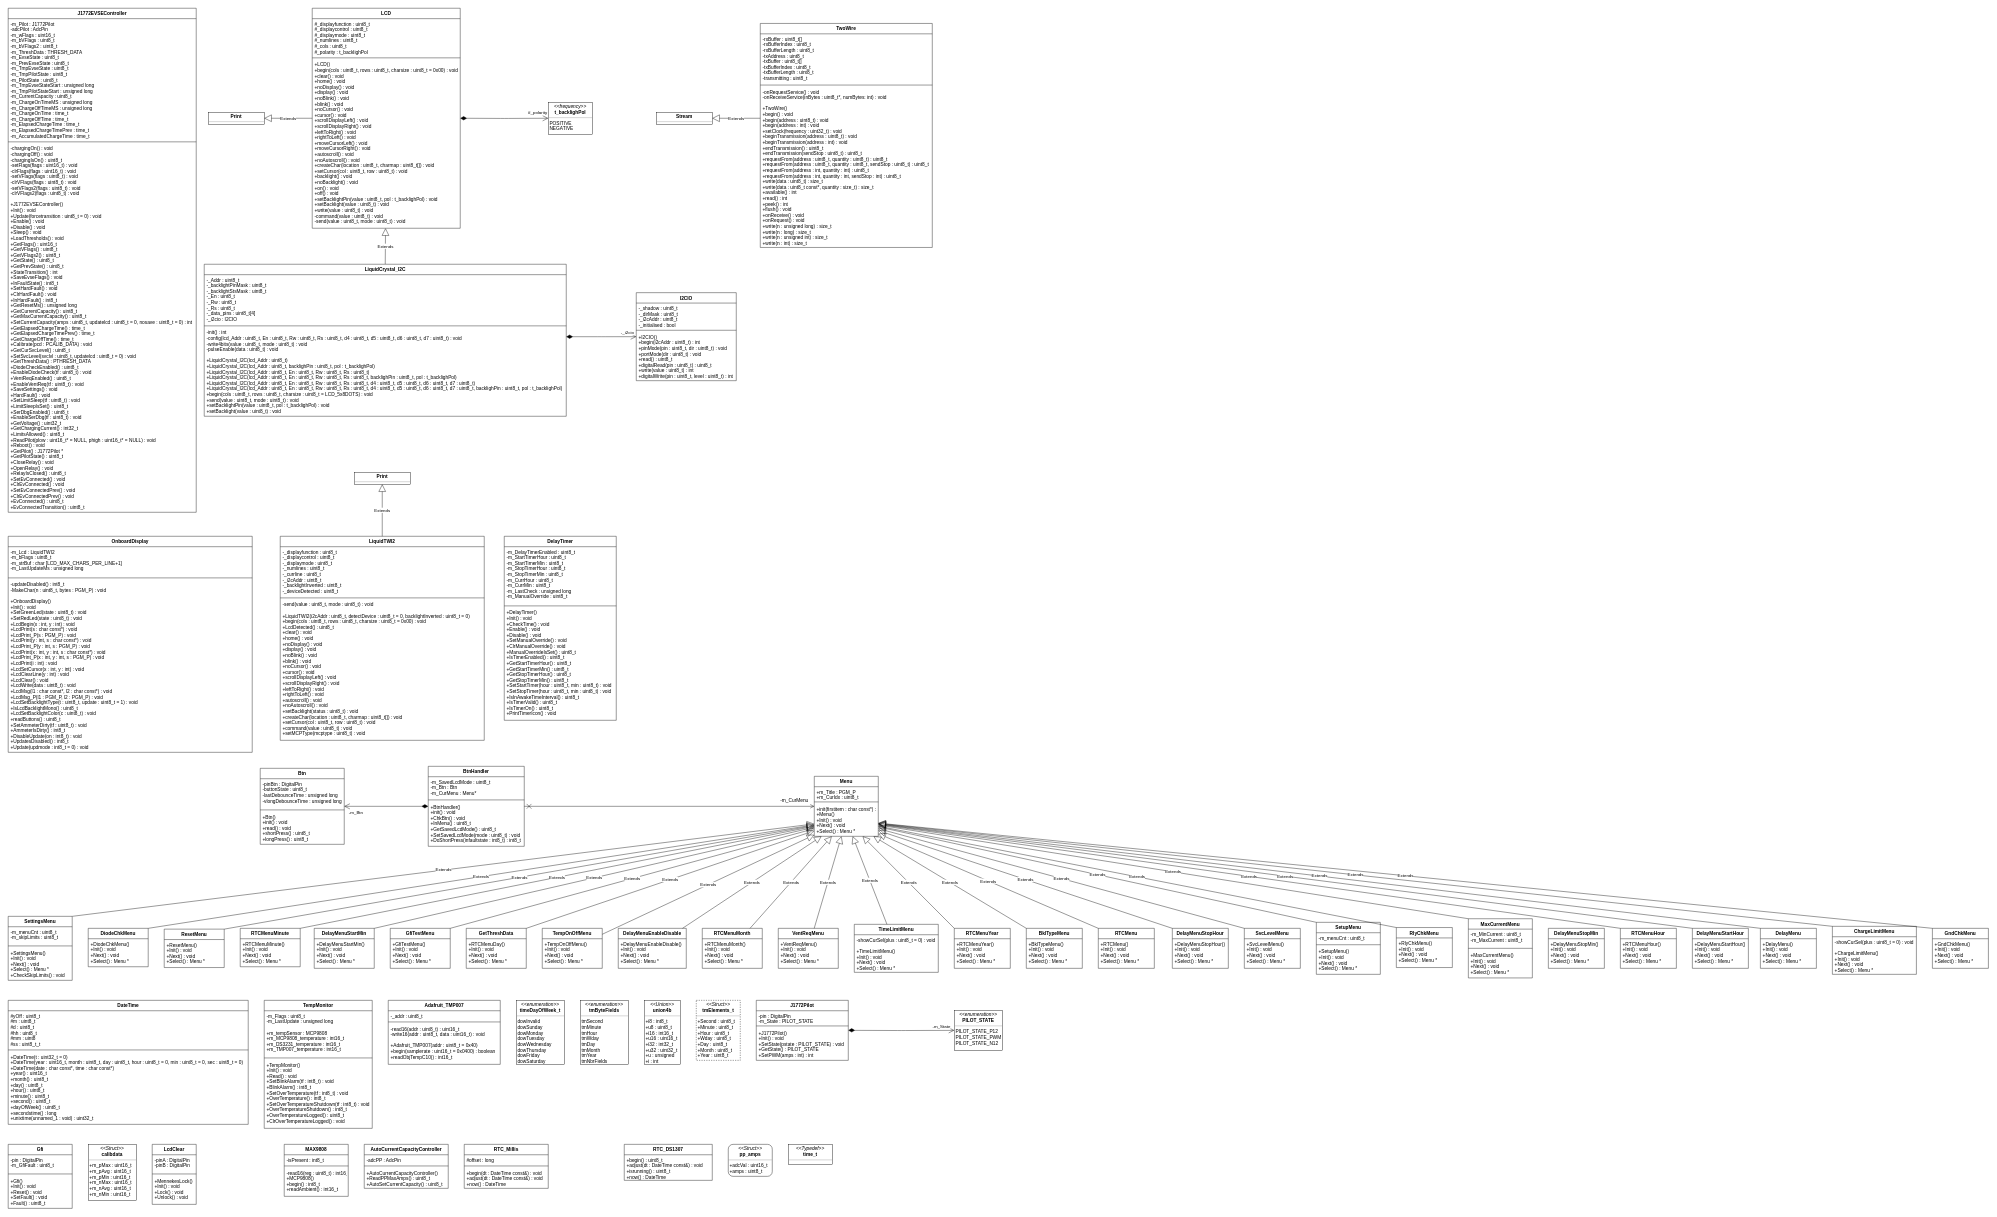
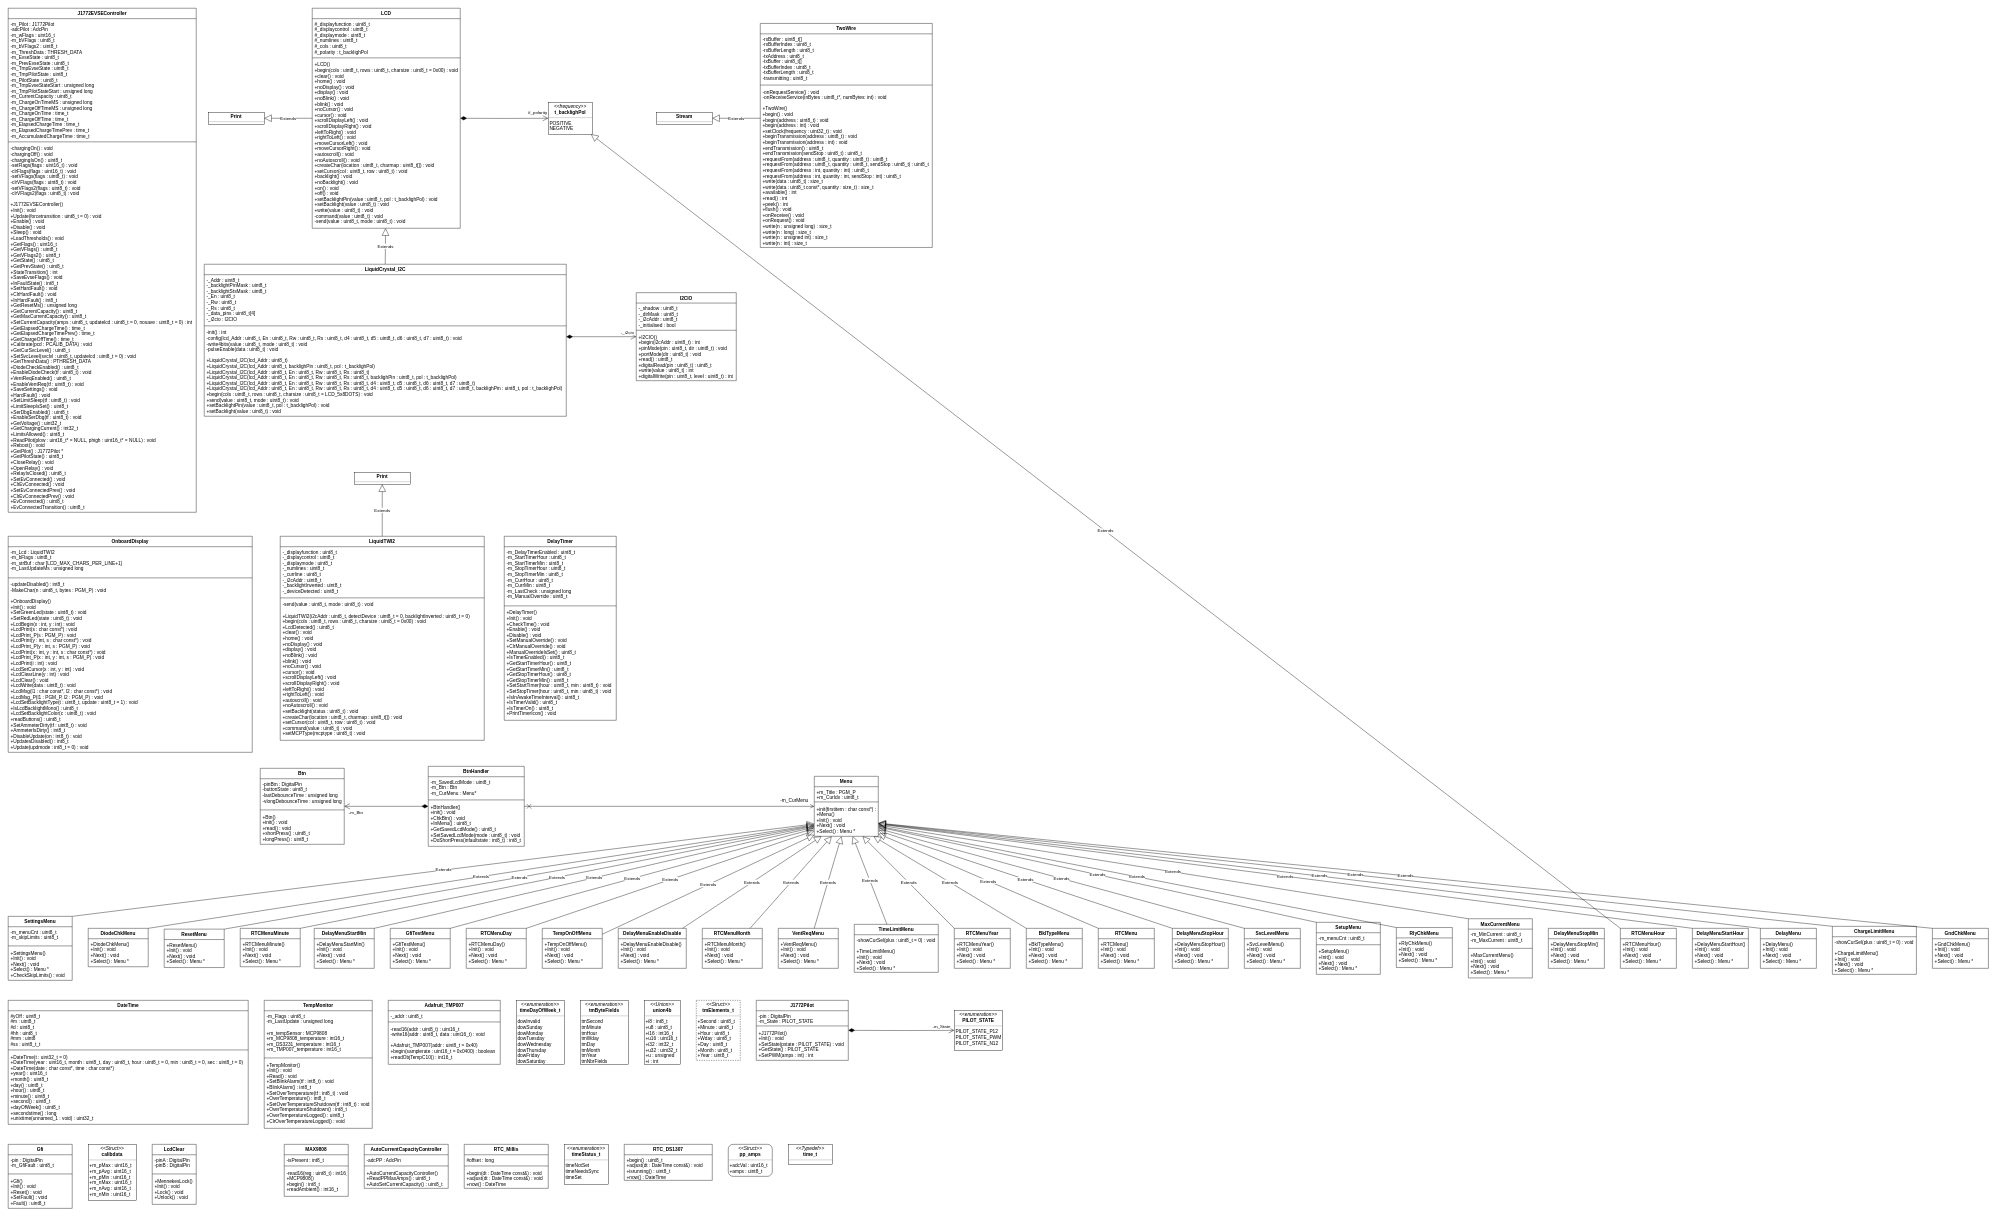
- <mxCell id="126" value="Extends" style="endArrow=block;endSize=16;endFill=0;html=1;exitX=0;exitY=0;exitDx=0;exitDy=0;" parent="1" source="111" target="134" edge="1"><mxGeometry width="160" relative="1" as="geometry"><mxPoint x="3880" y="2330" as="sourcePoint" /><mxPoint x="1850" y="2069.275" as="targetPoint" /></mxGeometry></mxCell>
+ <mxCell id="126" value="Extends" style="endArrow=block;endSize=16;endFill=0;html=1;exitX=0;exitY=0;exitDx=0;exitDy=0;" parent="1" source="111" target="182" edge="1"><mxGeometry width="160" relative="1" as="geometry"><mxPoint x="3880" y="2330" as="sourcePoint" /><mxPoint x="1850" y="2069.275" as="targetPoint" /></mxGeometry></mxCell>
- <mxCell id="83" value="GetThreshData" style="swimlane;fontStyle=1;childLayout=stackLayout;horizontal=1;startSize=26;fillColor=none;horizontalStack=0;resizeParent=1;resizeParentMax=0;resizeLast=0;collapsible=1;marginBottom=0;" parent="1" vertex="1"><mxGeometry x="1165" y="2320" width="150" height="100" as="geometry"><mxRectangle x="1660" y="2280" width="110" height="26" as="alternateBounds" /></mxGeometry></mxCell>
+ <mxCell id="83" value="RTCMenuDay" style="swimlane;fontStyle=1;childLayout=stackLayout;horizontal=1;startSize=26;fillColor=none;horizontalStack=0;resizeParent=1;resizeParentMax=0;resizeLast=0;collapsible=1;marginBottom=0;" parent="1" vertex="1"><mxGeometry x="1165" y="2320" width="150" height="100" as="geometry"><mxRectangle x="1660" y="2280" width="110" height="26" as="alternateBounds" /></mxGeometry></mxCell>
+ <mxCell id="178" value="&lt;p style=&quot;margin: 0px ; margin-top: 4px ; text-align: center&quot;&gt;&lt;i&gt;&amp;lt;&amp;lt;enumeration&amp;gt;&amp;gt;&lt;/i&gt;&lt;br&gt;&lt;b&gt;timeStatus_t&lt;/b&gt;&lt;/p&gt;&lt;hr size=&quot;1&quot;&gt;&amp;nbsp;timeNotSet&lt;br&gt;&amp;nbsp;timeNeedsSync&lt;br&gt;&amp;nbsp;timeSet" style="verticalAlign=top;align=left;overflow=fill;fontSize=12;fontFamily=Helvetica;html=1;" parent="1" vertex="1"><mxGeometry x="1410" y="2860" width="110" height="100" as="geometry" /></mxCell>
